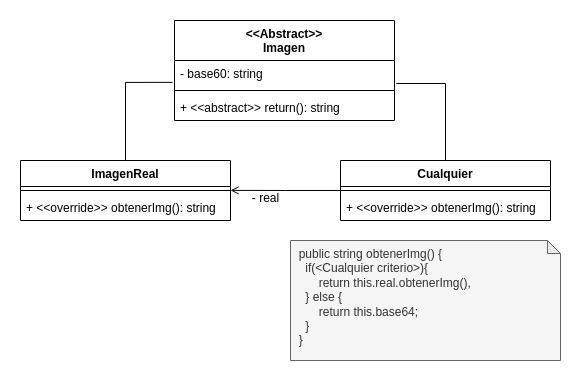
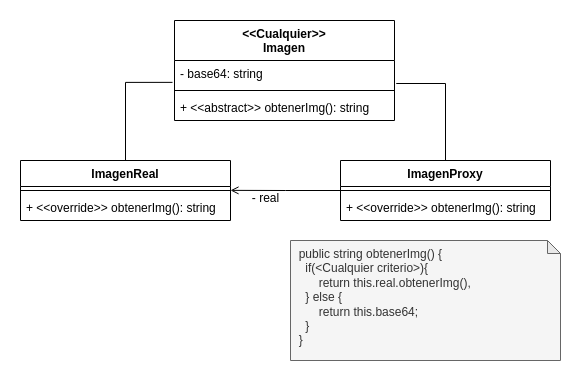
- <mxCell id="2" value="&lt;div&gt;&amp;lt;&amp;lt;Abstract&amp;gt;&amp;gt;&lt;/div&gt;Imagen" style="swimlane;fontStyle=1;align=center;verticalAlign=top;childLayout=stackLayout;horizontal=1;startSize=40;horizontalStack=0;resizeParent=1;resizeParentMax=0;resizeLast=0;collapsible=1;marginBottom=0;whiteSpace=wrap;html=1;" vertex="1" parent="1"><mxGeometry x="174" y="20" width="220" height="100" as="geometry" /></mxCell>
+ <mxCell id="2" value="&lt;div&gt;&amp;lt;&amp;lt;Cualquier&amp;gt;&amp;gt;&lt;/div&gt;Imagen" style="swimlane;fontStyle=1;align=center;verticalAlign=top;childLayout=stackLayout;horizontal=1;startSize=40;horizontalStack=0;resizeParent=1;resizeParentMax=0;resizeLast=0;collapsible=1;marginBottom=0;whiteSpace=wrap;html=1;" vertex="1" parent="1"><mxGeometry x="174" y="20" width="220" height="100" as="geometry" /></mxCell>
- <mxCell id="3" value="- base60: string" style="text;strokeColor=none;fillColor=none;align=left;verticalAlign=top;spacingLeft=4;spacingRight=4;overflow=hidden;rotatable=0;points=[[0,0.5],[1,0.5]];portConstraint=eastwest;whiteSpace=wrap;html=1;" vertex="1" parent="2"><mxGeometry y="40" width="220" height="26" as="geometry" /></mxCell>
+ <mxCell id="3" value="- base64: string" style="text;strokeColor=none;fillColor=none;align=left;verticalAlign=top;spacingLeft=4;spacingRight=4;overflow=hidden;rotatable=0;points=[[0,0.5],[1,0.5]];portConstraint=eastwest;whiteSpace=wrap;html=1;" vertex="1" parent="2"><mxGeometry y="40" width="220" height="26" as="geometry" /></mxCell>
- <mxCell id="5" value="+ &amp;lt;&amp;lt;abstract&amp;gt;&amp;gt; return(): string" style="text;strokeColor=none;fillColor=none;align=left;verticalAlign=top;spacingLeft=4;spacingRight=4;overflow=hidden;rotatable=0;points=[[0,0.5],[1,0.5]];portConstraint=eastwest;whiteSpace=wrap;html=1;" vertex="1" parent="2"><mxGeometry y="74" width="220" height="26" as="geometry" /></mxCell>
+ <mxCell id="5" value="+ &amp;lt;&amp;lt;abstract&amp;gt;&amp;gt; obtenerImg(): string" style="text;strokeColor=none;fillColor=none;align=left;verticalAlign=top;spacingLeft=4;spacingRight=4;overflow=hidden;rotatable=0;points=[[0,0.5],[1,0.5]];portConstraint=eastwest;whiteSpace=wrap;html=1;" vertex="1" parent="2"><mxGeometry y="74" width="220" height="26" as="geometry" /></mxCell>
- <mxCell id="6" value="Cualquier" style="swimlane;fontStyle=1;align=center;verticalAlign=top;childLayout=stackLayout;horizontal=1;startSize=26;horizontalStack=0;resizeParent=1;resizeParentMax=0;resizeLast=0;collapsible=1;marginBottom=0;whiteSpace=wrap;html=1;" vertex="1" parent="1"><mxGeometry x="340" y="160" width="210" height="60" as="geometry" /></mxCell>
+ <mxCell id="6" value="ImagenProxy" style="swimlane;fontStyle=1;align=center;verticalAlign=top;childLayout=stackLayout;horizontal=1;startSize=26;horizontalStack=0;resizeParent=1;resizeParentMax=0;resizeLast=0;collapsible=1;marginBottom=0;whiteSpace=wrap;html=1;" vertex="1" parent="1"><mxGeometry x="340" y="160" width="210" height="60" as="geometry" /></mxCell>
